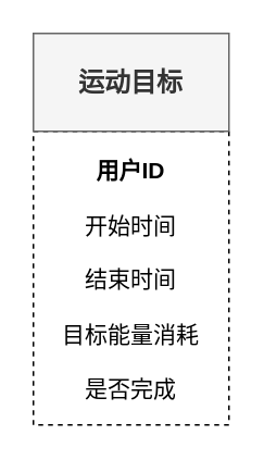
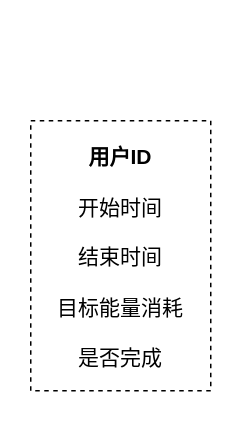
- <mxCell id="3" value="运动目标" style="rounded=0;whiteSpace=wrap;html=1;fontSize=16;fillColor=#f5f5f5;fontColor=#333333;strokeColor=#666666;fontStyle=1" vertex="1" parent="1"><mxGeometry x="20" y="20" width="120" height="60" as="geometry" /></mxCell>
